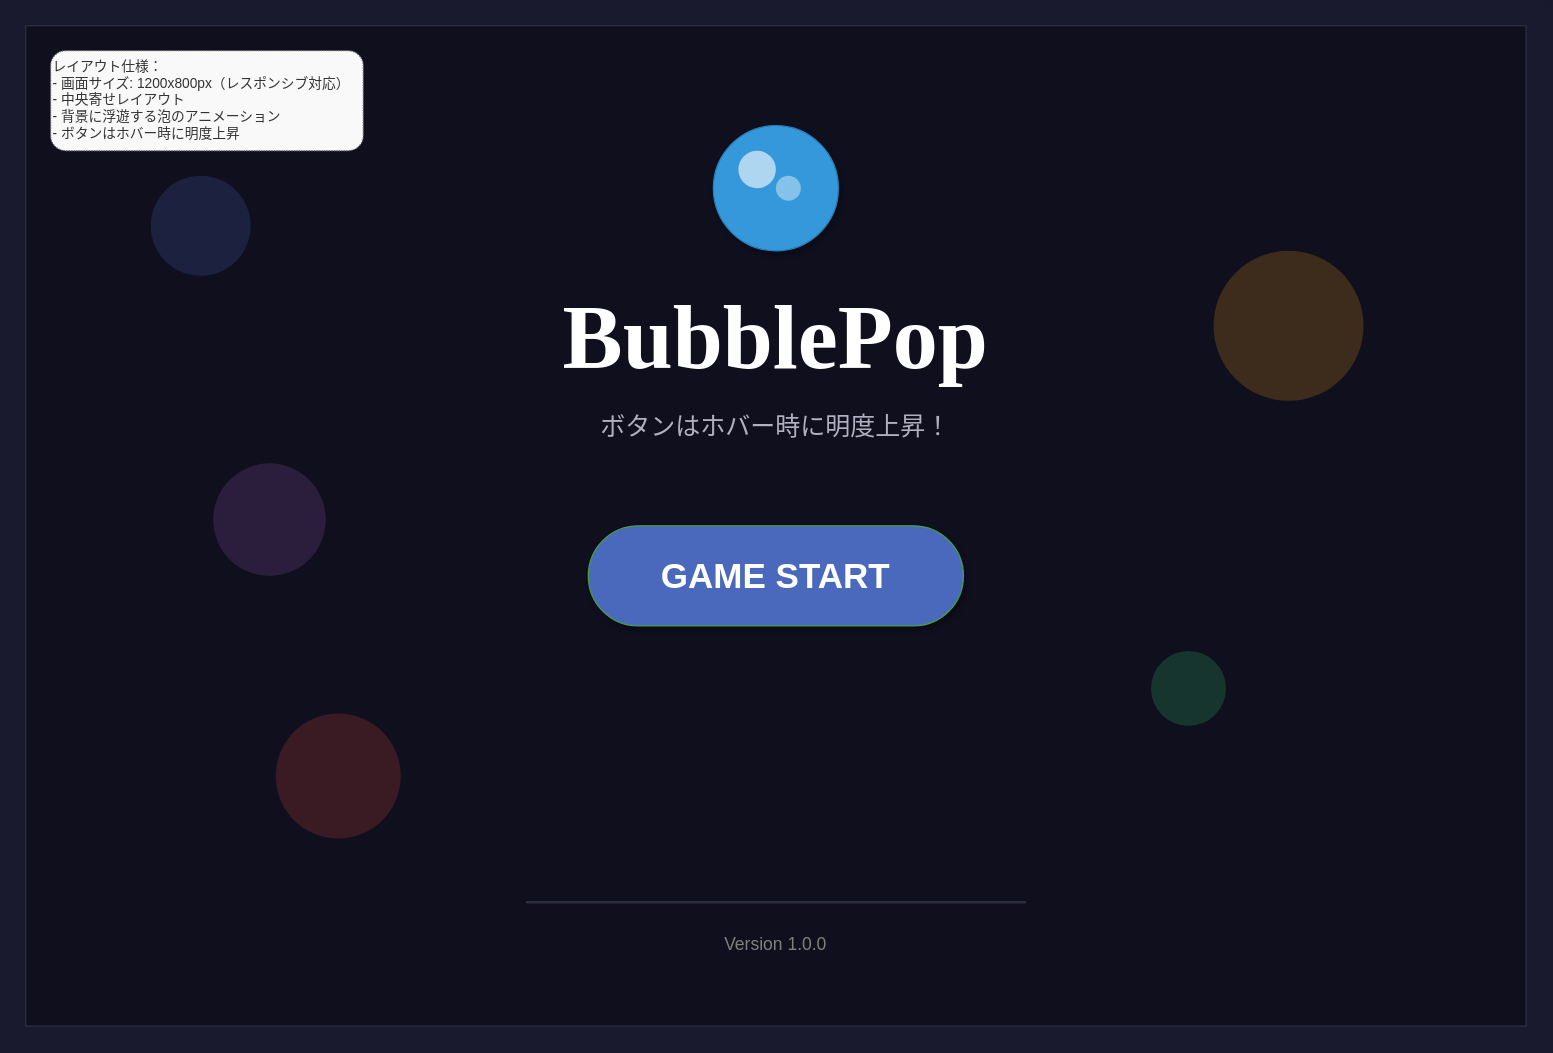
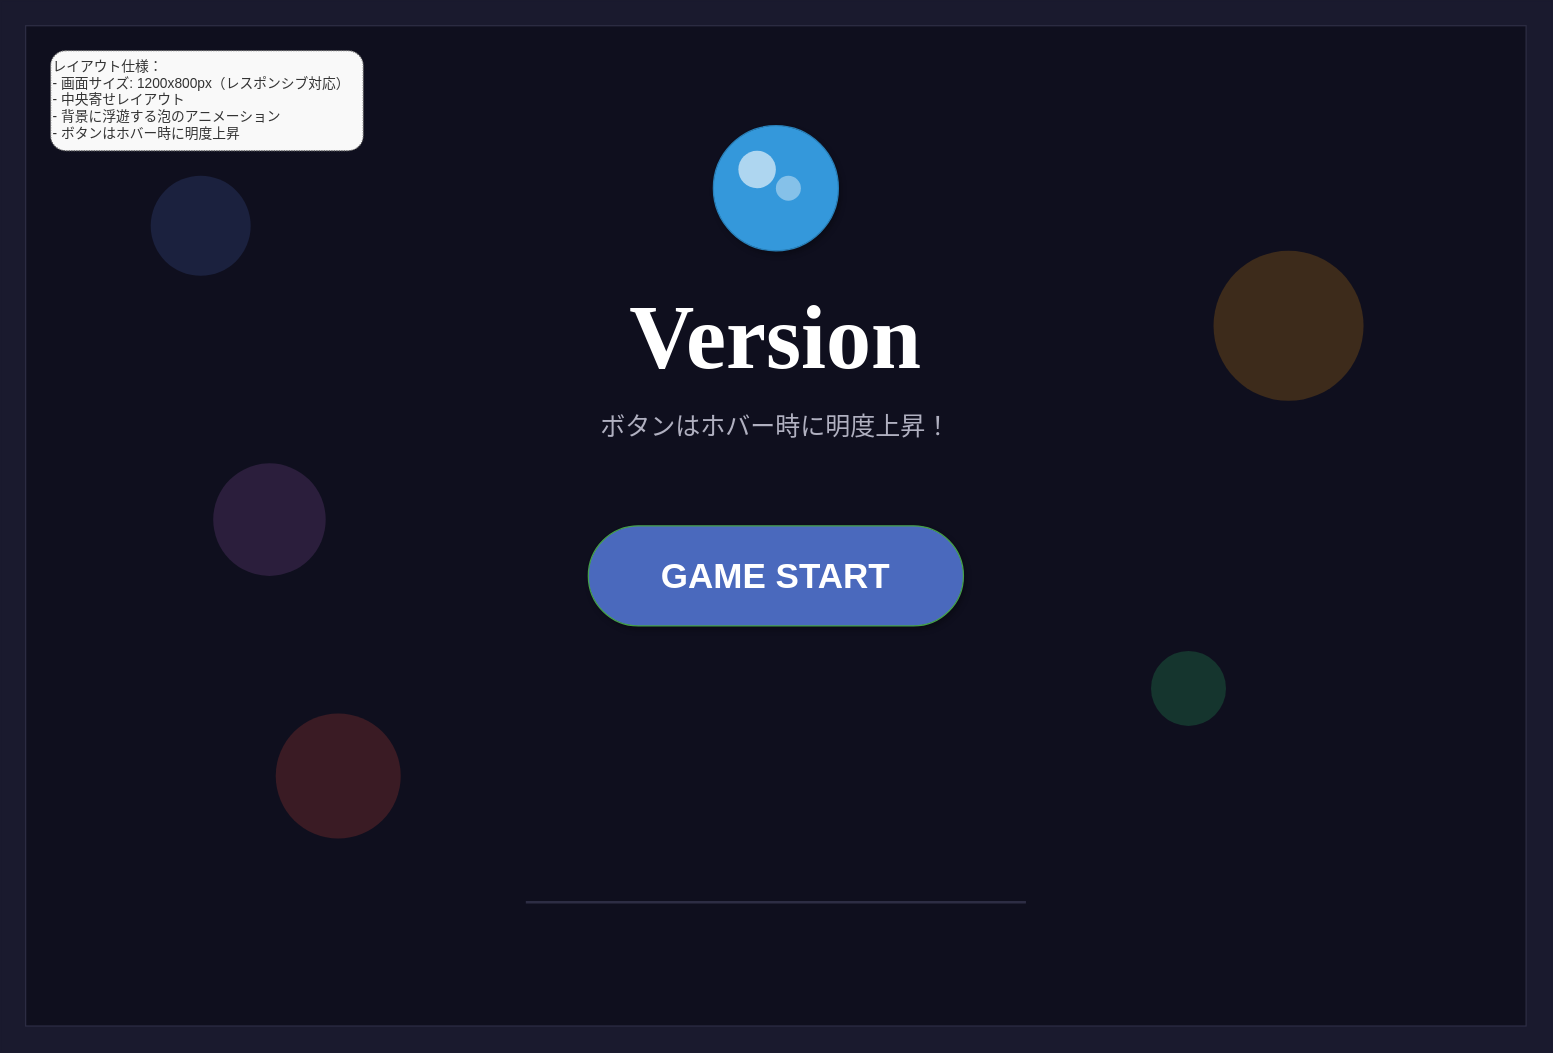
- <mxCell id="9" value="BubblePop" style="text;html=1;strokeColor=none;fillColor=none;align=center;verticalAlign=middle;whiteSpace=wrap;rounded=0;fontSize=72;fontStyle=1;fontColor=#ffffff;fontFamily=Arial Black;shadow=1;" parent="1" vertex="1"><mxGeometry x="370" y="220" width="500" height="100" as="geometry" /></mxCell>
+ <mxCell id="9" value="Version" style="text;html=1;strokeColor=none;fillColor=none;align=center;verticalAlign=middle;whiteSpace=wrap;rounded=0;fontSize=72;fontStyle=1;fontColor=#ffffff;fontFamily=Arial Black;shadow=1;" parent="1" vertex="1"><mxGeometry x="370" y="220" width="500" height="100" as="geometry" /></mxCell>
- <mxCell id="12" value="Version 1.0.0" style="text;html=1;strokeColor=none;fillColor=none;align=center;verticalAlign=middle;whiteSpace=wrap;rounded=0;fontSize=14;fontColor=#808080;fontFamily=Helvetica;" parent="1" vertex="1"><mxGeometry x="520" y="740" width="200" height="30" as="geometry" /></mxCell>
